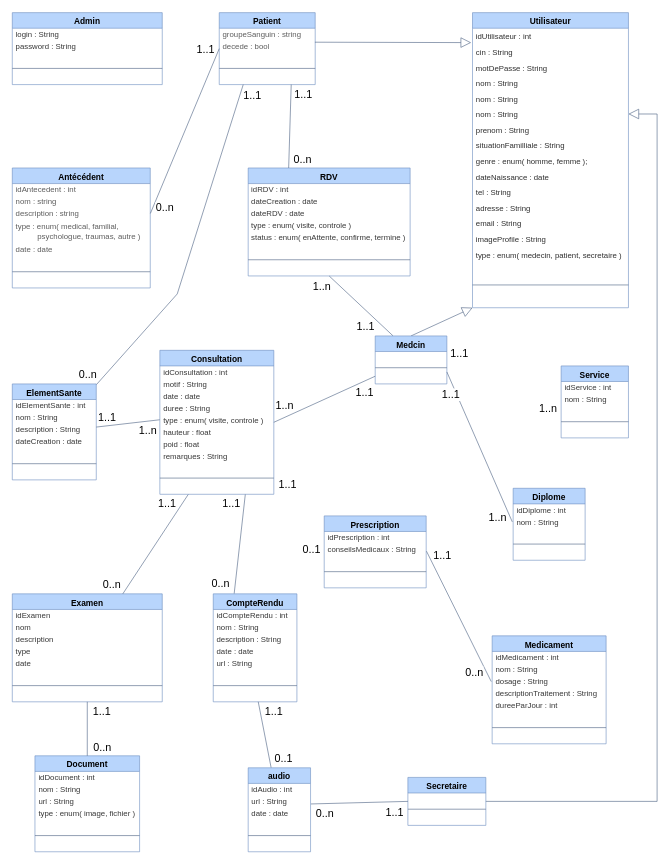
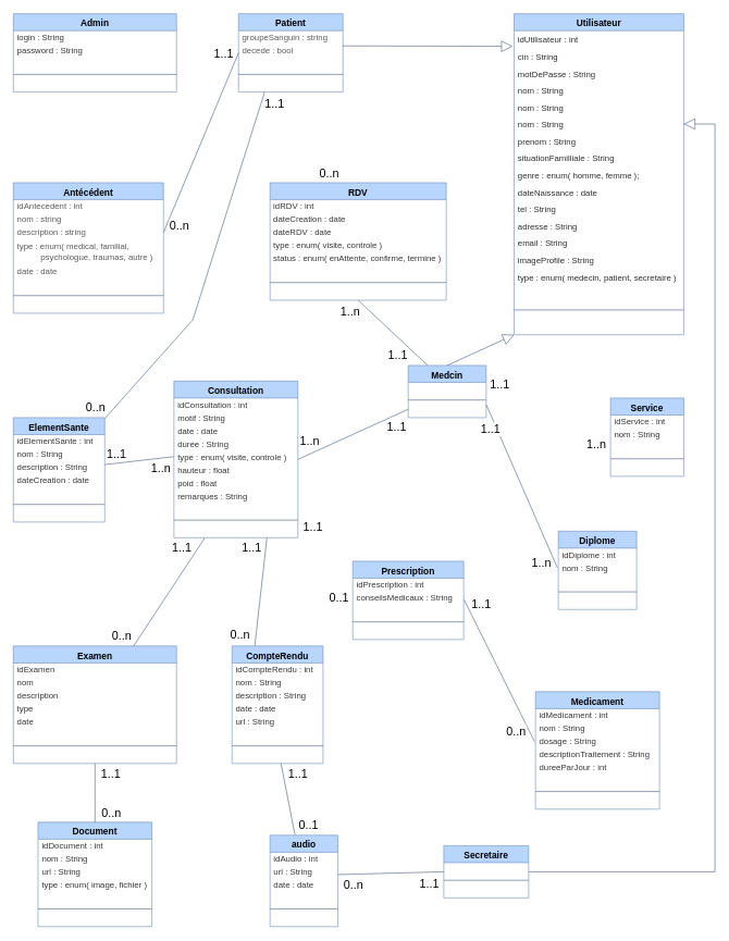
- <mxCell id="45" style="edgeStyle=none;orthogonalLoop=1;jettySize=auto;html=1;exitX=0.75;exitY=1;exitDx=0;exitDy=0;entryX=0.25;entryY=0;entryDx=0;entryDy=0;fontSize=14;endArrow=none;endFill=0;strokeColor=#4A6182;fontColor=#5C5C5C;rounded=0;" edge="1" parent="1" source="2" target="38"><mxGeometry relative="1" as="geometry" /></mxCell>
- <mxCell id="46" value="1..1" style="edgeLabel;html=1;align=center;verticalAlign=middle;resizable=0;points=[];fontSize=18;fontColor=#000000;rounded=0;" vertex="1" connectable="0" parent="45"><mxGeometry x="-0.701" y="4" relative="1" as="geometry"><mxPoint x="16" y="-6" as="offset" /></mxGeometry></mxCell>
